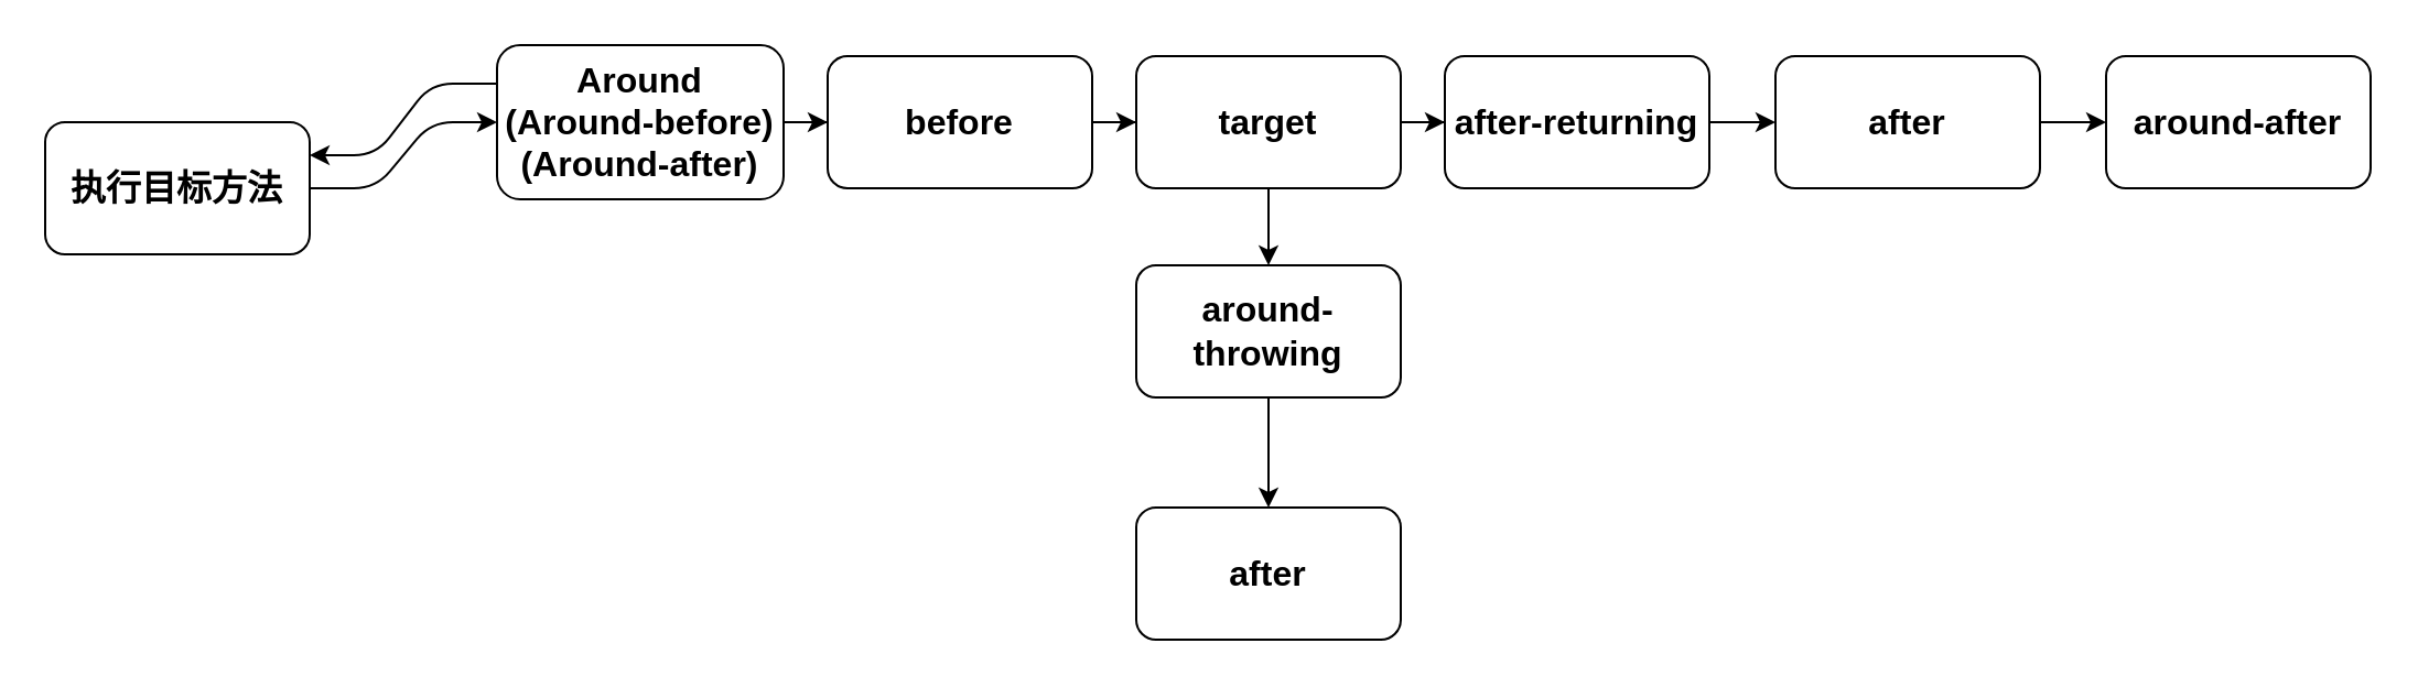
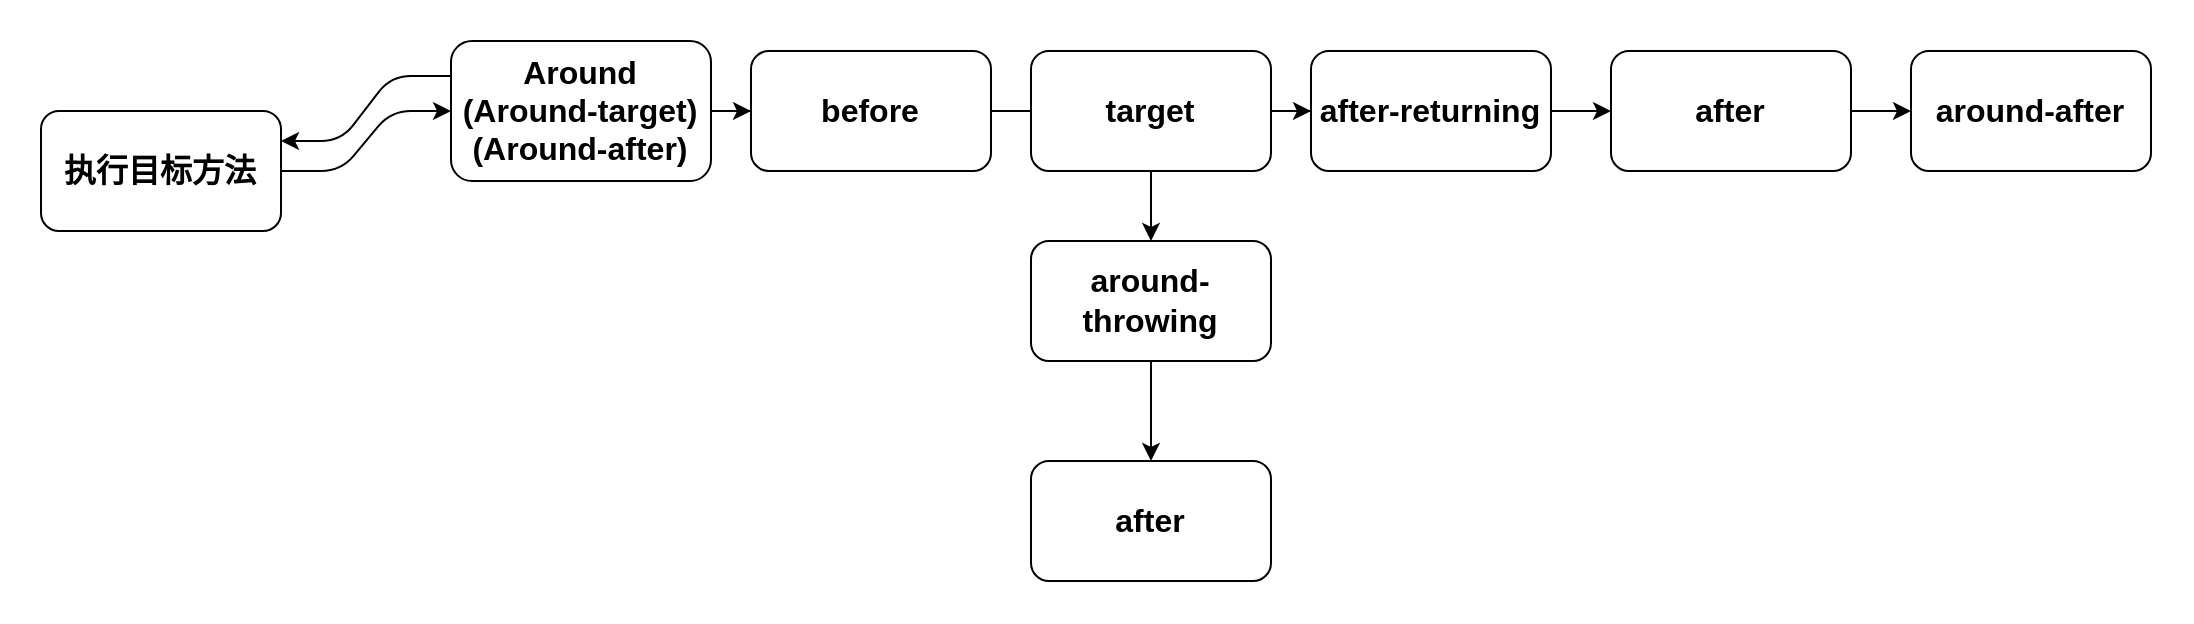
- <mxCell id="6" value="Around&lt;br style=&quot;font-size: 16px;&quot;&gt;(Around-before)&lt;br style=&quot;font-size: 16px;&quot;&gt;(Around-after)" style="whiteSpace=wrap;html=1;rounded=1;fontStyle=1;fontSize=16;" vertex="1" parent="1"><mxGeometry x="225" y="20" width="130" height="70" as="geometry" /></mxCell>
+ <mxCell id="6" value="Around&lt;br style=&quot;font-size: 16px;&quot;&gt;(Around-target)&lt;br style=&quot;font-size: 16px;&quot;&gt;(Around-after)" style="whiteSpace=wrap;html=1;rounded=1;fontStyle=1;fontSize=16;" vertex="1" parent="1"><mxGeometry x="225" y="20" width="130" height="70" as="geometry" /></mxCell>
- <mxCell id="7" value="" style="edgeStyle=entityRelationEdgeStyle;html=1;fontStyle=1;fontSize=16;" edge="1" parent="1" source="8" target="11"><mxGeometry relative="1" as="geometry" /></mxCell>
+ <mxCell id="7" value="" style="edgeStyle=entityRelationEdgeStyle;html=1;fontStyle=1;fontSize=16;endArrow=none;" edge="1" parent="1" source="8" target="11"><mxGeometry relative="1" as="geometry" /></mxCell>
